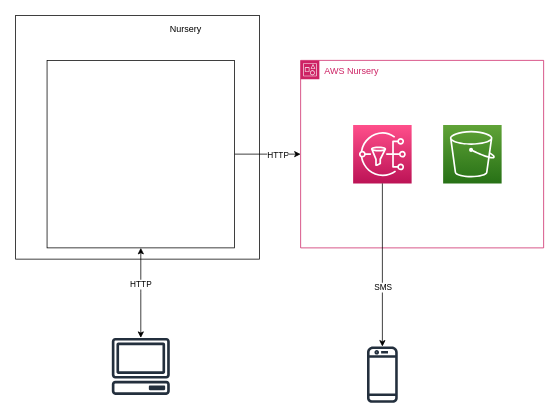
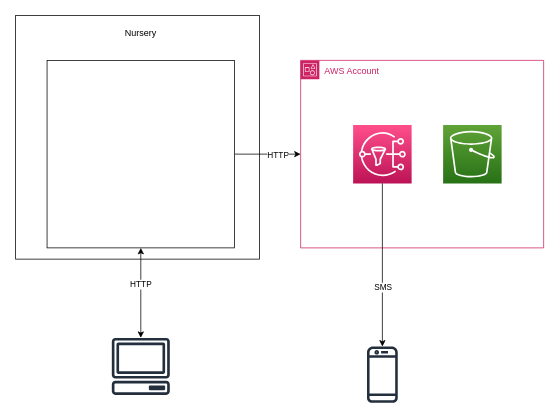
- <mxCell id="16" value="&lt;div&gt;&lt;span style=&quot;font-family: &amp;#34;helvetica&amp;#34;&quot;&gt;Nursery&lt;/span&gt;&lt;/div&gt;" style="text;whiteSpace=wrap;html=1;align=center;" vertex="1" parent="1"><mxGeometry x="196.91" y="25" width="100" height="30" as="geometry" /></mxCell>
+ <mxCell id="16" value="&lt;div&gt;&lt;span style=&quot;font-family: &amp;#34;helvetica&amp;#34;&quot;&gt;Nursery&lt;/span&gt;&lt;/div&gt;" style="text;whiteSpace=wrap;html=1;align=center;" vertex="1" parent="1"><mxGeometry x="136.91" y="30" width="100" height="30" as="geometry" /></mxCell>
- <mxCell id="9" value="AWS Nursery" style="points=[[0,0],[0.25,0],[0.5,0],[0.75,0],[1,0],[1,0.25],[1,0.5],[1,0.75],[1,1],[0.75,1],[0.5,1],[0.25,1],[0,1],[0,0.75],[0,0.5],[0,0.25]];outlineConnect=0;gradientColor=none;html=1;whiteSpace=wrap;fontSize=12;fontStyle=0;container=1;pointerEvents=0;collapsible=0;recursiveResize=0;shape=mxgraph.aws4.group;grIcon=mxgraph.aws4.group_account;strokeColor=#CD2264;fillColor=none;verticalAlign=top;align=left;spacingLeft=30;fontColor=#CD2264;dashed=0;" parent="1" vertex="1"><mxGeometry x="400" y="80" width="324" height="250" as="geometry" /></mxCell>
+ <mxCell id="9" value="AWS Account" style="points=[[0,0],[0.25,0],[0.5,0],[0.75,0],[1,0],[1,0.25],[1,0.5],[1,0.75],[1,1],[0.75,1],[0.5,1],[0.25,1],[0,1],[0,0.75],[0,0.5],[0,0.25]];outlineConnect=0;gradientColor=none;html=1;whiteSpace=wrap;fontSize=12;fontStyle=0;container=1;pointerEvents=0;collapsible=0;recursiveResize=0;shape=mxgraph.aws4.group;grIcon=mxgraph.aws4.group_account;strokeColor=#CD2264;fillColor=none;verticalAlign=top;align=left;spacingLeft=30;fontColor=#CD2264;dashed=0;" parent="1" vertex="1"><mxGeometry x="400" y="80" width="324" height="250" as="geometry" /></mxCell>
